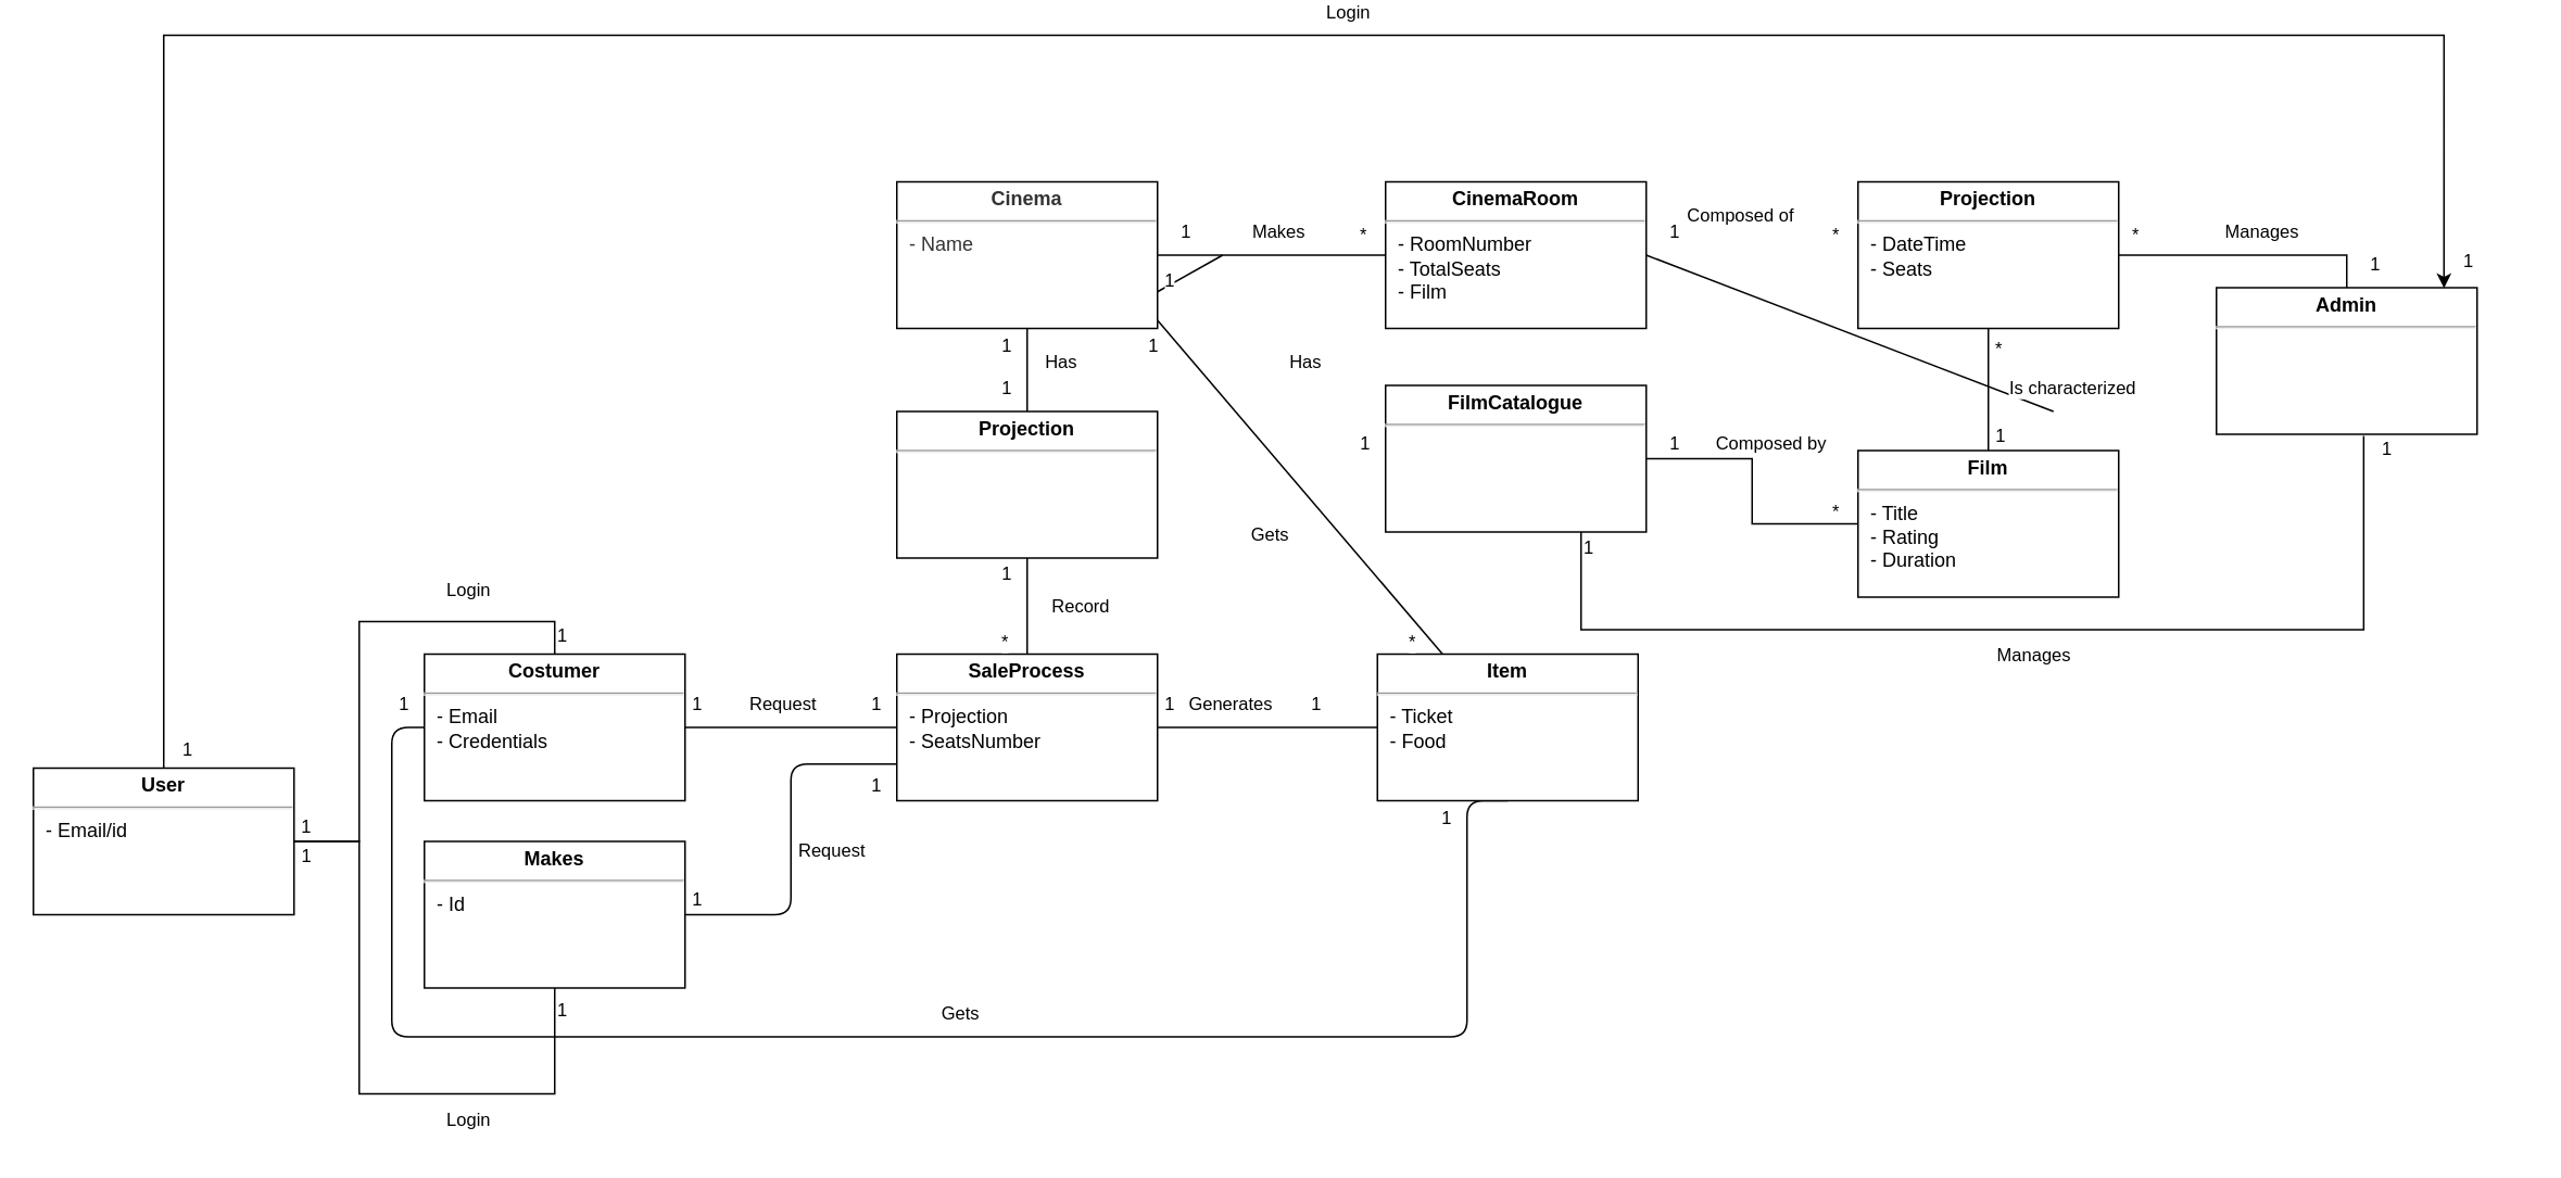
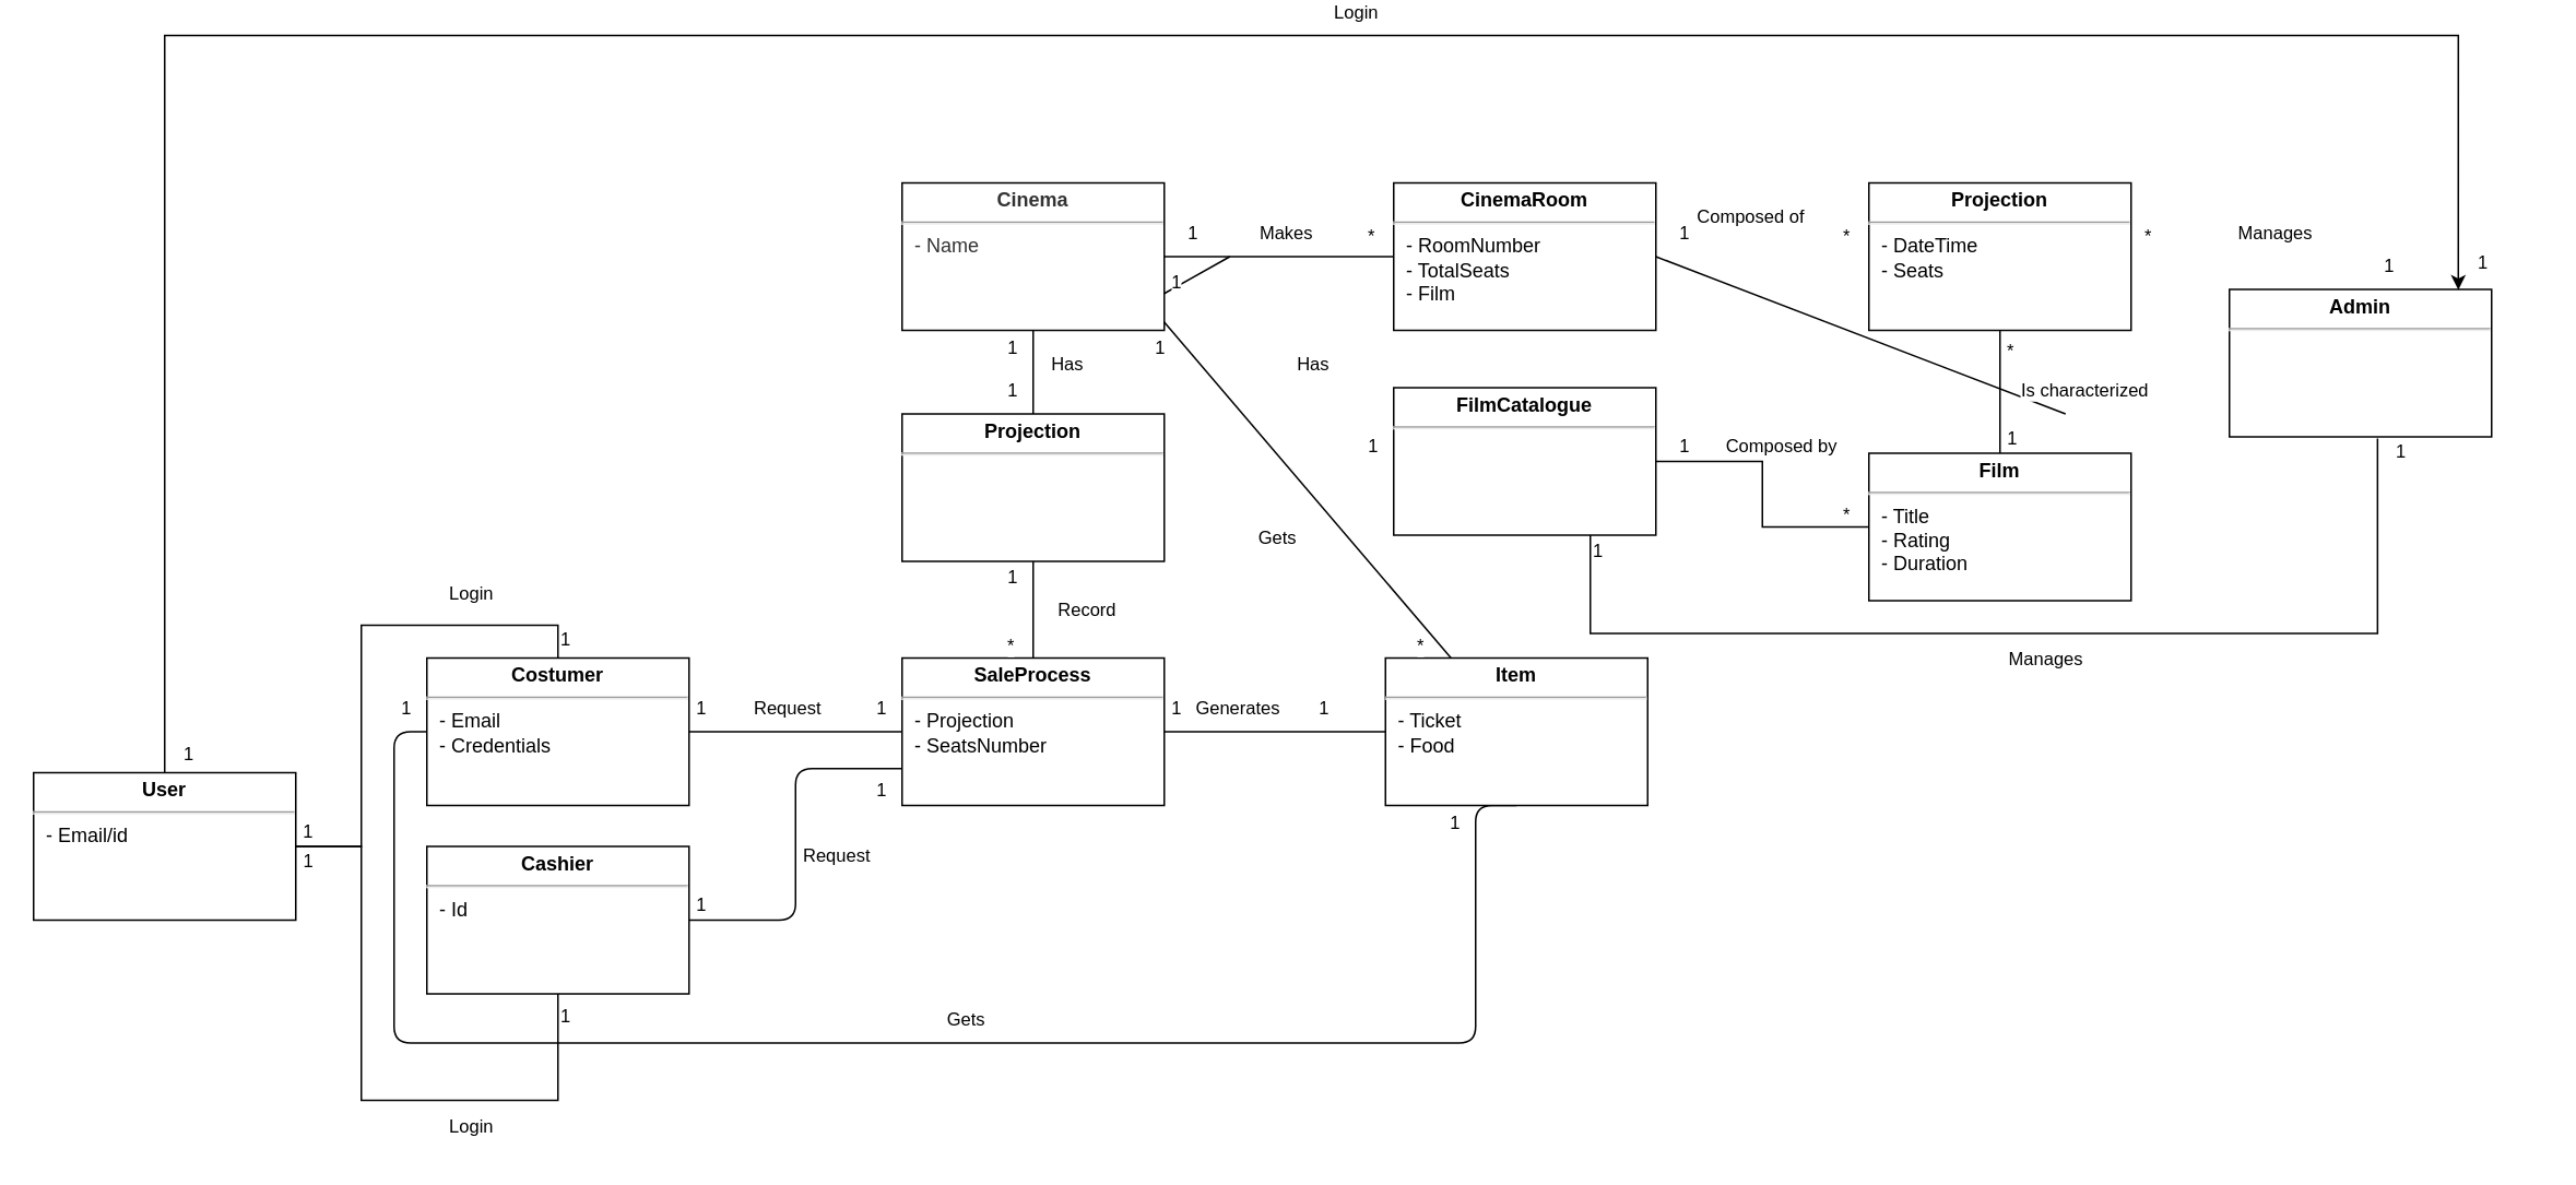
- <mxCell id="9" style="edgeStyle=orthogonalEdgeStyle;rounded=0;orthogonalLoop=1;jettySize=auto;html=1;exitX=1;exitY=0.5;exitDx=0;exitDy=0;entryX=0.5;entryY=0;entryDx=0;entryDy=0;endArrow=none;endFill=0;" parent="1" source="10" target="18" edge="1"><mxGeometry relative="1" as="geometry" /></mxCell>
- <mxCell id="33" value="&lt;p style=&quot;margin: 4px 0px 0px; text-align: center;&quot;&gt;&lt;b&gt;Makes&lt;/b&gt;&lt;/p&gt;&lt;hr&gt;&lt;p style=&quot;margin:0px;margin-left:8px;&quot;&gt;- Id&lt;/p&gt;" style="verticalAlign=top;align=left;overflow=fill;fontSize=12;fontFamily=Helvetica;html=1;whiteSpace=wrap;rounded=0;" parent="1" vertex="1"><mxGeometry x="260" y="516" width="160" height="90" as="geometry" /></mxCell>
+ <mxCell id="33" value="&lt;p style=&quot;margin: 4px 0px 0px; text-align: center;&quot;&gt;&lt;b&gt;Cashier&lt;/b&gt;&lt;/p&gt;&lt;hr&gt;&lt;p style=&quot;margin:0px;margin-left:8px;&quot;&gt;- Id&lt;/p&gt;" style="verticalAlign=top;align=left;overflow=fill;fontSize=12;fontFamily=Helvetica;html=1;whiteSpace=wrap;rounded=0;" parent="1" vertex="1"><mxGeometry x="260" y="516" width="160" height="90" as="geometry" /></mxCell>
